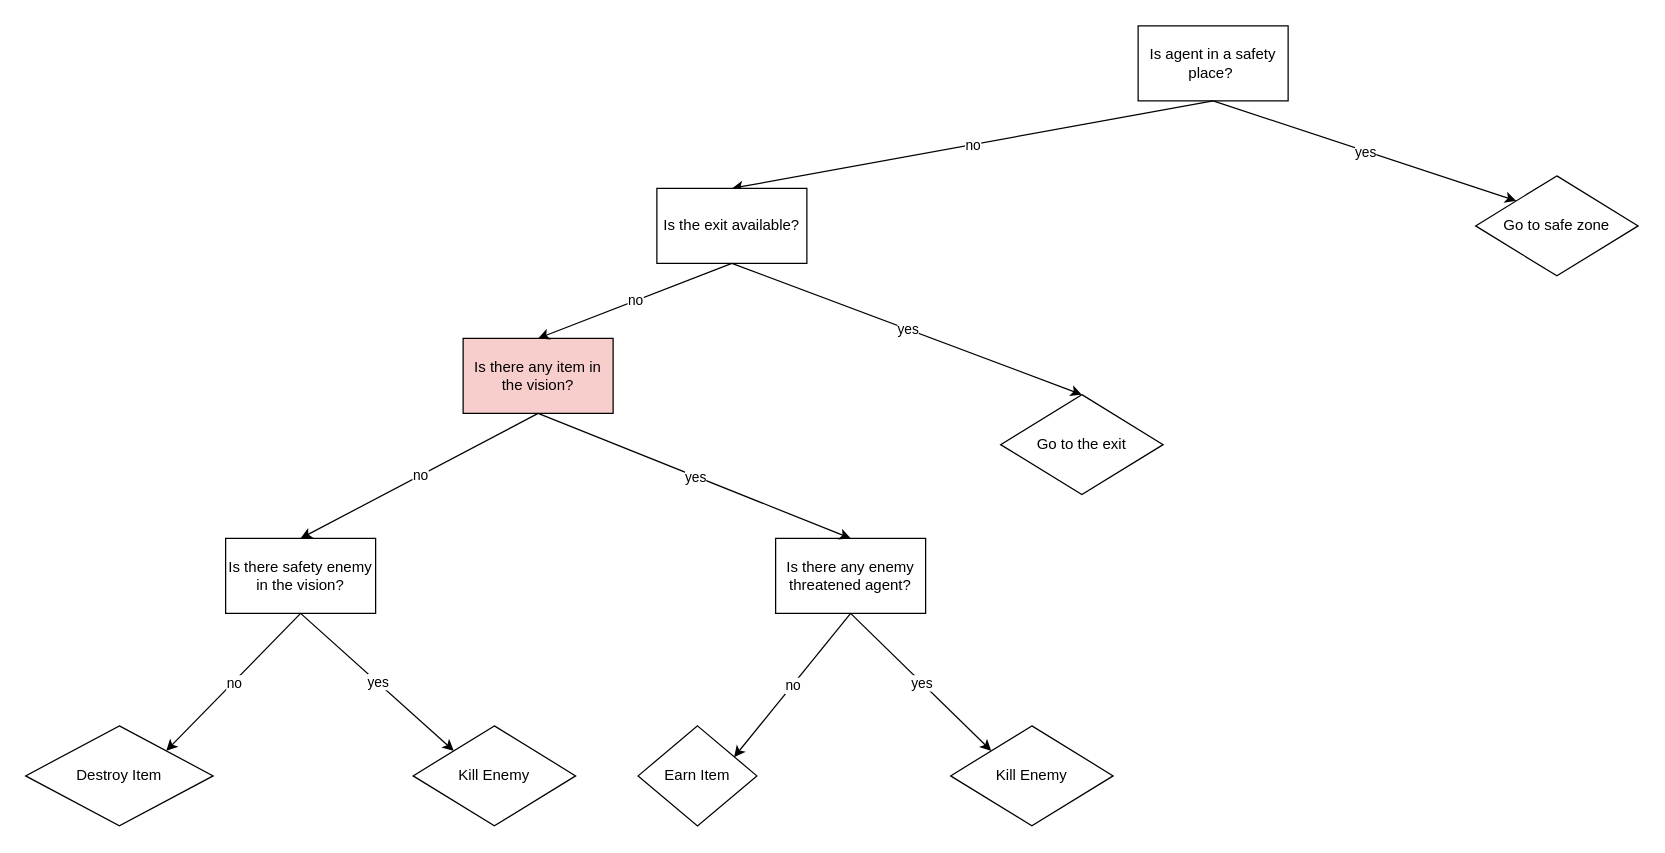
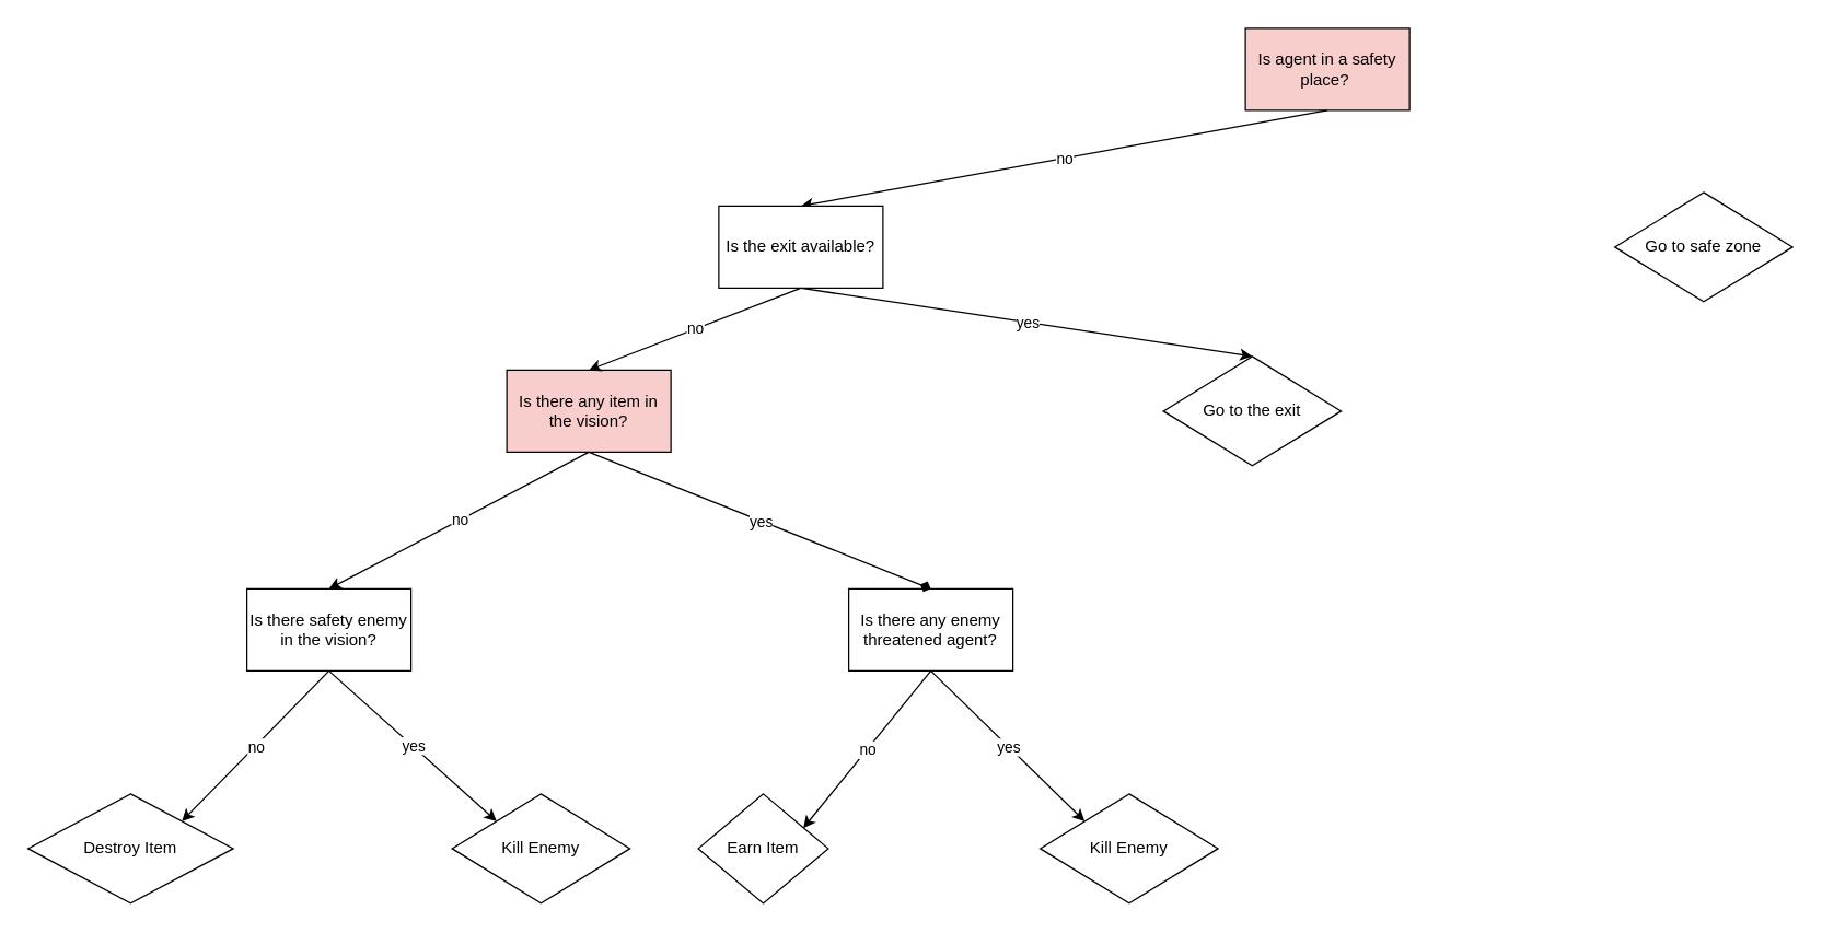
- <mxCell id="2" value="Is agent in a safety place?&amp;nbsp;" style="rounded=0;whiteSpace=wrap;html=1;" vertex="1" parent="1"><mxGeometry x="910" y="20" width="120" height="60" as="geometry" /></mxCell>
+ <mxCell id="2" value="Is agent in a safety place?&amp;nbsp;" style="rounded=0;whiteSpace=wrap;html=1;fillColor=#f8cecc;" vertex="1" parent="1"><mxGeometry x="910" y="20" width="120" height="60" as="geometry" /></mxCell>
- <mxCell id="4" value="" style="endArrow=classic;html=1;entryX=0;entryY=0;entryDx=0;entryDy=0;exitX=0.5;exitY=1;exitDx=0;exitDy=0;" edge="1" parent="1" source="2" target="3"><mxGeometry relative="1" as="geometry"><mxPoint x="930" y="200" as="sourcePoint" /><mxPoint x="950" y="400" as="targetPoint" /></mxGeometry></mxCell>
- <mxCell id="5" value="yes" style="edgeLabel;resizable=0;html=1;align=center;verticalAlign=middle;" connectable="0" vertex="1" parent="4"><mxGeometry relative="1" as="geometry" /></mxCell>
- <mxCell id="32" value="Go to the exit" style="rhombus;whiteSpace=wrap;html=1;" vertex="1" parent="1"><mxGeometry x="800" y="315" width="130" height="80" as="geometry" /></mxCell>
+ <mxCell id="32" value="Go to the exit" style="rhombus;whiteSpace=wrap;html=1;" vertex="1" parent="1"><mxGeometry x="850" y="260" width="130" height="80" as="geometry" /></mxCell>
- <mxCell id="19" value="" style="endArrow=classic;html=1;fontSize=11;exitX=0.5;exitY=1;exitDx=0;exitDy=0;entryX=0.5;entryY=0;entryDx=0;entryDy=0;" edge="1" parent="1" source="6" target="18"><mxGeometry relative="1" as="geometry"><mxPoint x="690" y="400" as="sourcePoint" /><mxPoint x="790" y="400" as="targetPoint" /></mxGeometry></mxCell>
+ <mxCell id="19" value="" style="endArrow=diamond;html=1;fontSize=11;exitX=0.5;exitY=1;exitDx=0;exitDy=0;entryX=0.5;entryY=0;entryDx=0;entryDy=0;" edge="1" parent="1" source="6" target="18"><mxGeometry relative="1" as="geometry"><mxPoint x="690" y="400" as="sourcePoint" /><mxPoint x="790" y="400" as="targetPoint" /></mxGeometry></mxCell>
